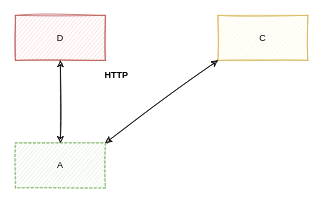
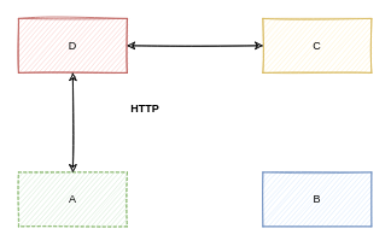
+ <mxCell id="8" value="" style="endArrow=classic;startArrow=classic;html=1;entryX=0;entryY=0.5;entryDx=0;entryDy=0;exitX=1;exitY=0.5;exitDx=0;exitDy=0;sketch=1;" edge="1" parent="1" source="2" target="3"><mxGeometry width="50" height="50" relative="1" as="geometry"><mxPoint x="180" y="400" as="sourcePoint" /><mxPoint x="230" y="350" as="targetPoint" /></mxGeometry></mxCell>
- <mxCell id="9" value="&lt;b&gt;HTTP&lt;/b&gt;" style="text;html=1;strokeColor=none;fillColor=none;align=center;verticalAlign=middle;whiteSpace=wrap;rounded=0;sketch=1;" vertex="1" parent="1"><mxGeometry x="135" y="90" width="40" height="20" as="geometry" /></mxCell>
+ <mxCell id="9" value="&lt;b&gt;HTTP&lt;/b&gt;" style="text;html=1;strokeColor=none;fillColor=none;align=center;verticalAlign=middle;whiteSpace=wrap;rounded=0;sketch=1;" vertex="1" parent="1"><mxGeometry x="140" y="110" width="40" height="20" as="geometry" /></mxCell>
- <mxCell id="7" value="" style="endArrow=classic;startArrow=classic;html=1;entryX=0;entryY=1;entryDx=0;entryDy=0;exitX=1;exitY=0;exitDx=0;exitDy=0;sketch=1;" edge="1" parent="1" source="5" target="3"><mxGeometry width="50" height="50" relative="1" as="geometry"><mxPoint x="20" y="350" as="sourcePoint" /><mxPoint x="70" y="300" as="targetPoint" /></mxGeometry></mxCell>
+ <mxCell id="4" value="B" style="rounded=0;whiteSpace=wrap;html=1;sketch=1;fillColor=#dae8fc;strokeColor=#6c8ebf;" vertex="1" parent="1"><mxGeometry x="290" y="190" width="120" height="60" as="geometry" /></mxCell>
